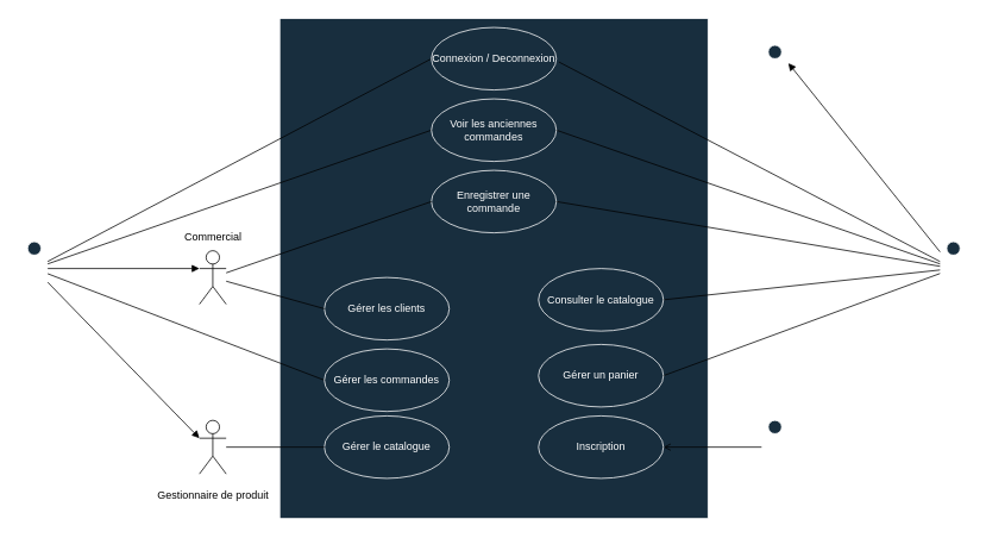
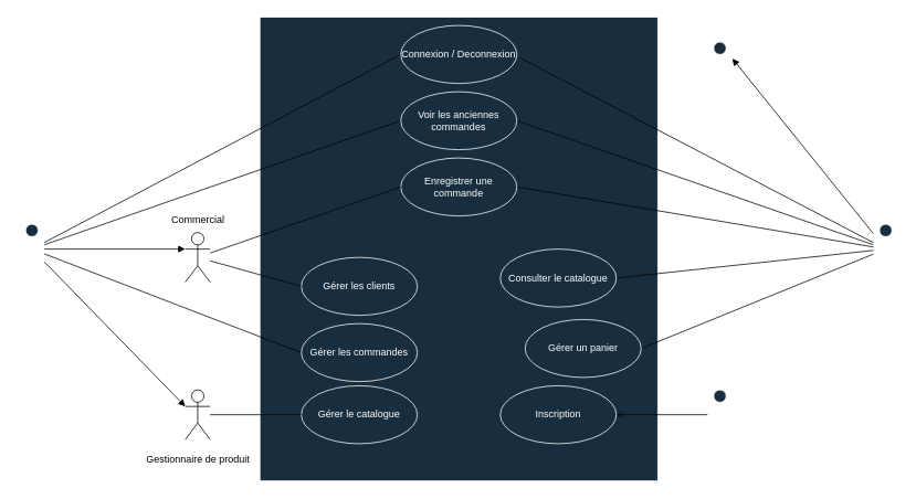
- <mxCell id="20" value="Gérer un panier" style="ellipse;whiteSpace=wrap;html=1;labelBackgroundColor=none;fillColor=#182E3E;strokeColor=#FFFFFF;fontColor=#FFFFFF;rounded=0;" parent="1" vertex="1"><mxGeometry x="600" y="385" width="140" height="70" as="geometry" /></mxCell>
+ <mxCell id="20" value="Gérer un panier" style="ellipse;whiteSpace=wrap;html=1;labelBackgroundColor=none;fillColor=#182E3E;strokeColor=#FFFFFF;fontColor=#FFFFFF;rounded=0;" parent="1" vertex="1"><mxGeometry x="630" y="385" width="140" height="70" as="geometry" /></mxCell>
